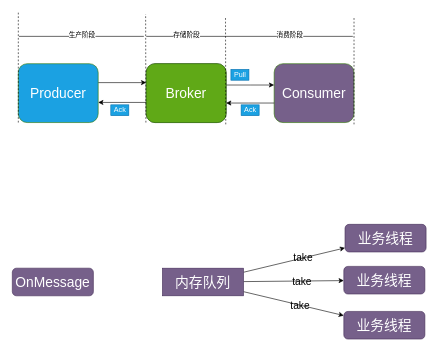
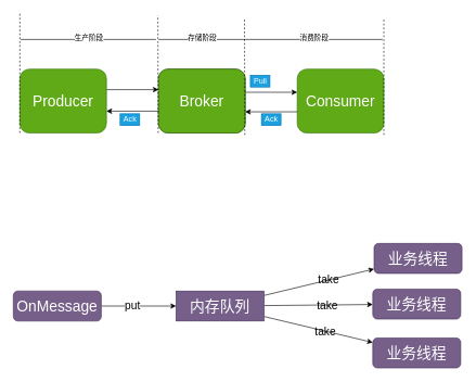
- <mxCell id="6" value="&lt;span style=&quot;font-size: 23px&quot;&gt;Producer&lt;/span&gt;" style="rounded=1;whiteSpace=wrap;html=1;fillColor=#1ba1e2;strokeColor=#2D7600;fontColor=#ffffff;" parent="1" vertex="1"><mxGeometry x="30" y="105.5" width="133" height="98" as="geometry" /></mxCell>
+ <mxCell id="6" value="&lt;span style=&quot;font-size: 23px&quot;&gt;Producer&lt;/span&gt;" style="rounded=1;whiteSpace=wrap;html=1;fillColor=#60a917;strokeColor=#2D7600;fontColor=#ffffff;" parent="1" vertex="1"><mxGeometry x="30" y="105.5" width="133" height="98" as="geometry" /></mxCell>
- <mxCell id="2" value="&lt;font style=&quot;font-size: 23px&quot;&gt;Consumer&lt;/font&gt;" style="rounded=1;whiteSpace=wrap;html=1;fillColor=#76608a;strokeColor=#2D7600;fontColor=#ffffff;" parent="1" vertex="1"><mxGeometry x="456" y="105.5" width="133" height="98" as="geometry" /></mxCell>
+ <mxCell id="2" value="&lt;font style=&quot;font-size: 23px&quot;&gt;Consumer&lt;/font&gt;" style="rounded=1;whiteSpace=wrap;html=1;fillColor=#60a917;strokeColor=#2D7600;fontColor=#ffffff;" parent="1" vertex="1"><mxGeometry x="456" y="105.5" width="133" height="98" as="geometry" /></mxCell>
+ <mxCell id="23" value="" style="edgeStyle=orthogonalEdgeStyle;rounded=0;orthogonalLoop=1;jettySize=auto;html=1;" parent="1" source="25" target="29" edge="1"><mxGeometry relative="1" as="geometry" /></mxCell>
+ <mxCell id="24" value="put" style="edgeLabel;html=1;align=center;verticalAlign=middle;resizable=0;points=[];fontSize=17;" parent="23" vertex="1" connectable="0"><mxGeometry x="-0.18" relative="1" as="geometry"><mxPoint as="offset" /></mxGeometry></mxCell>
